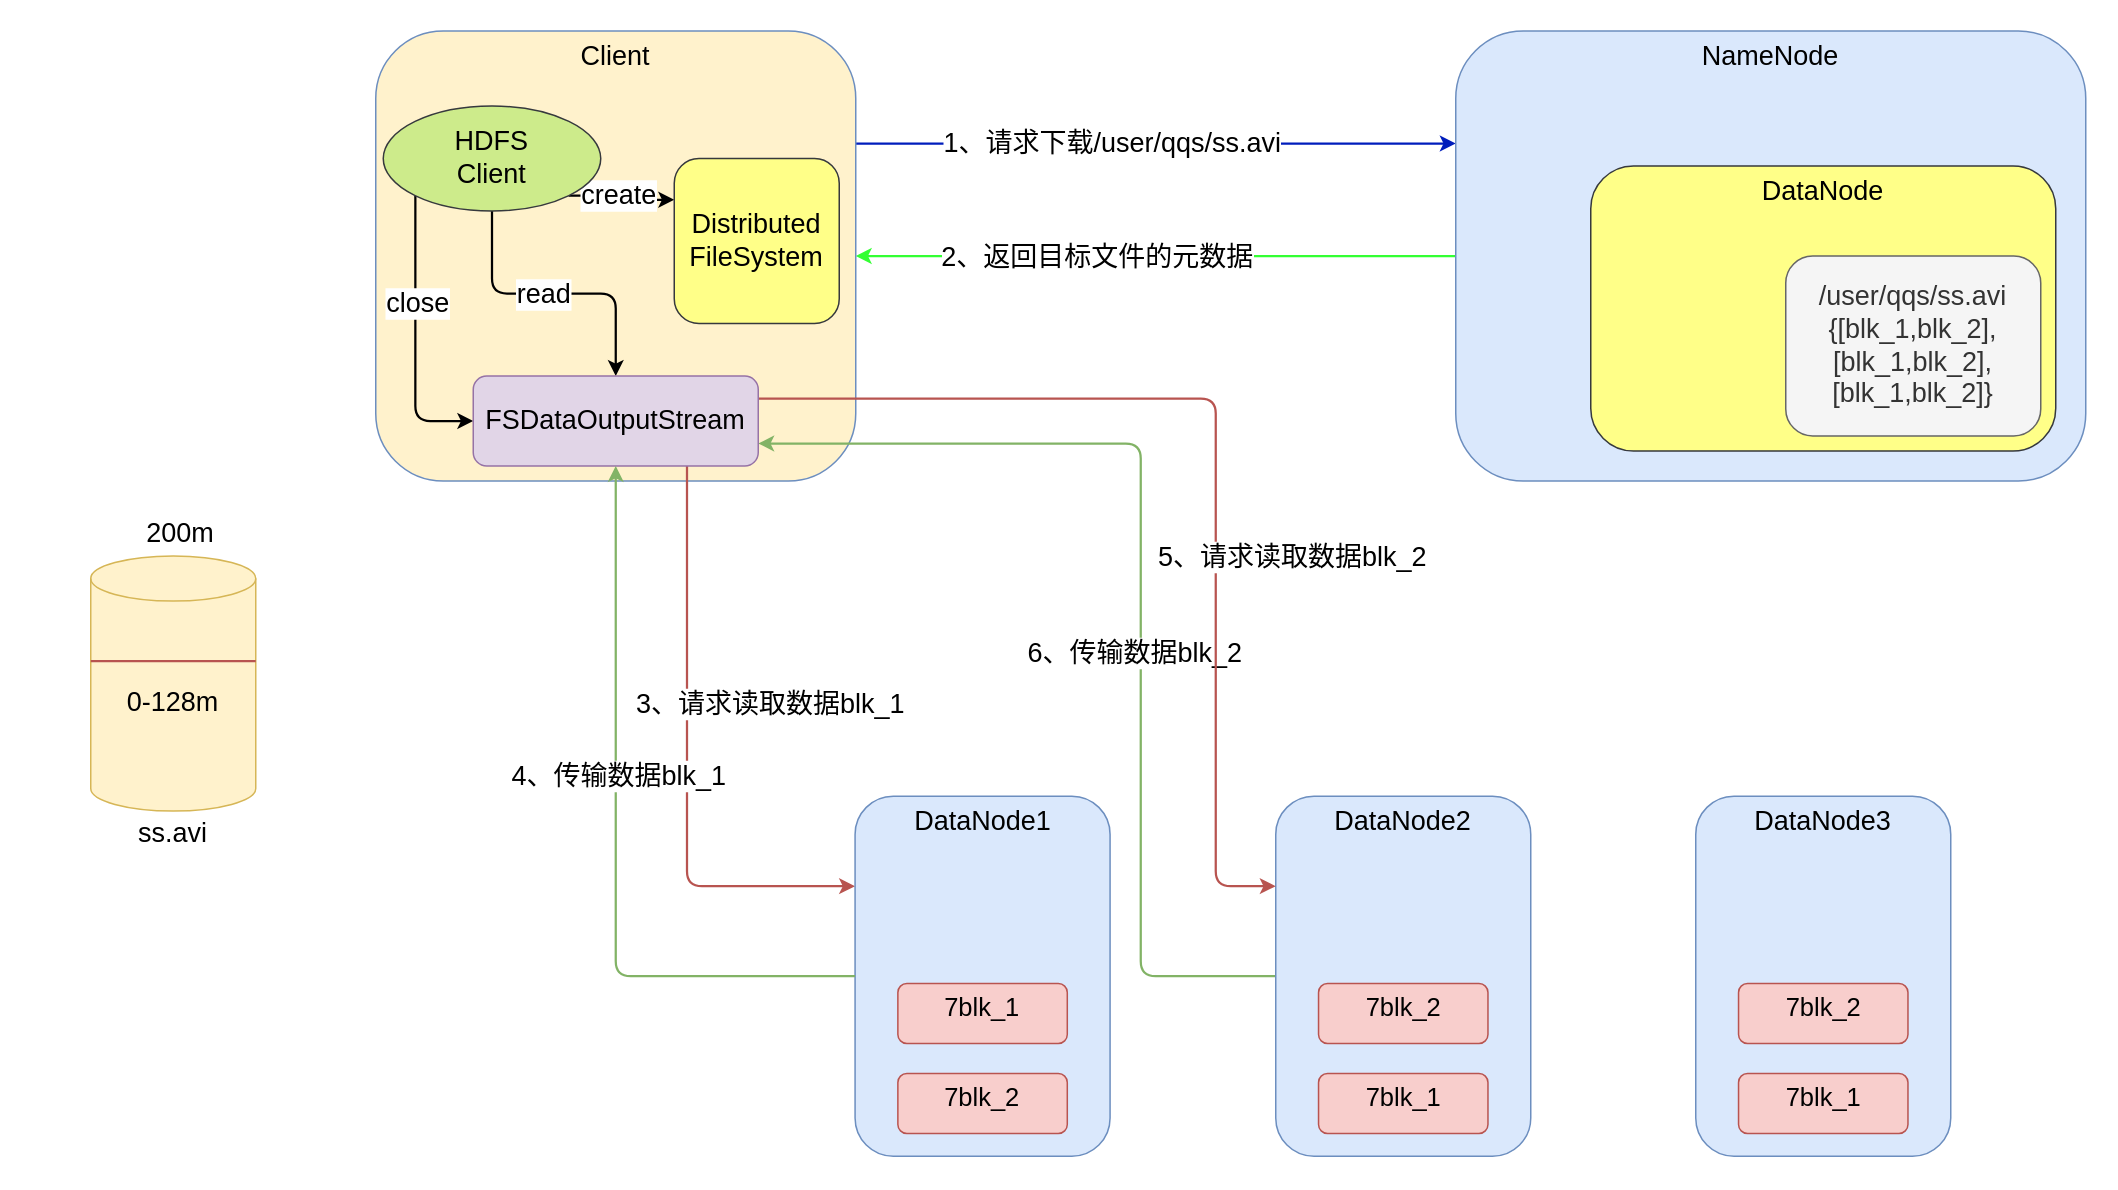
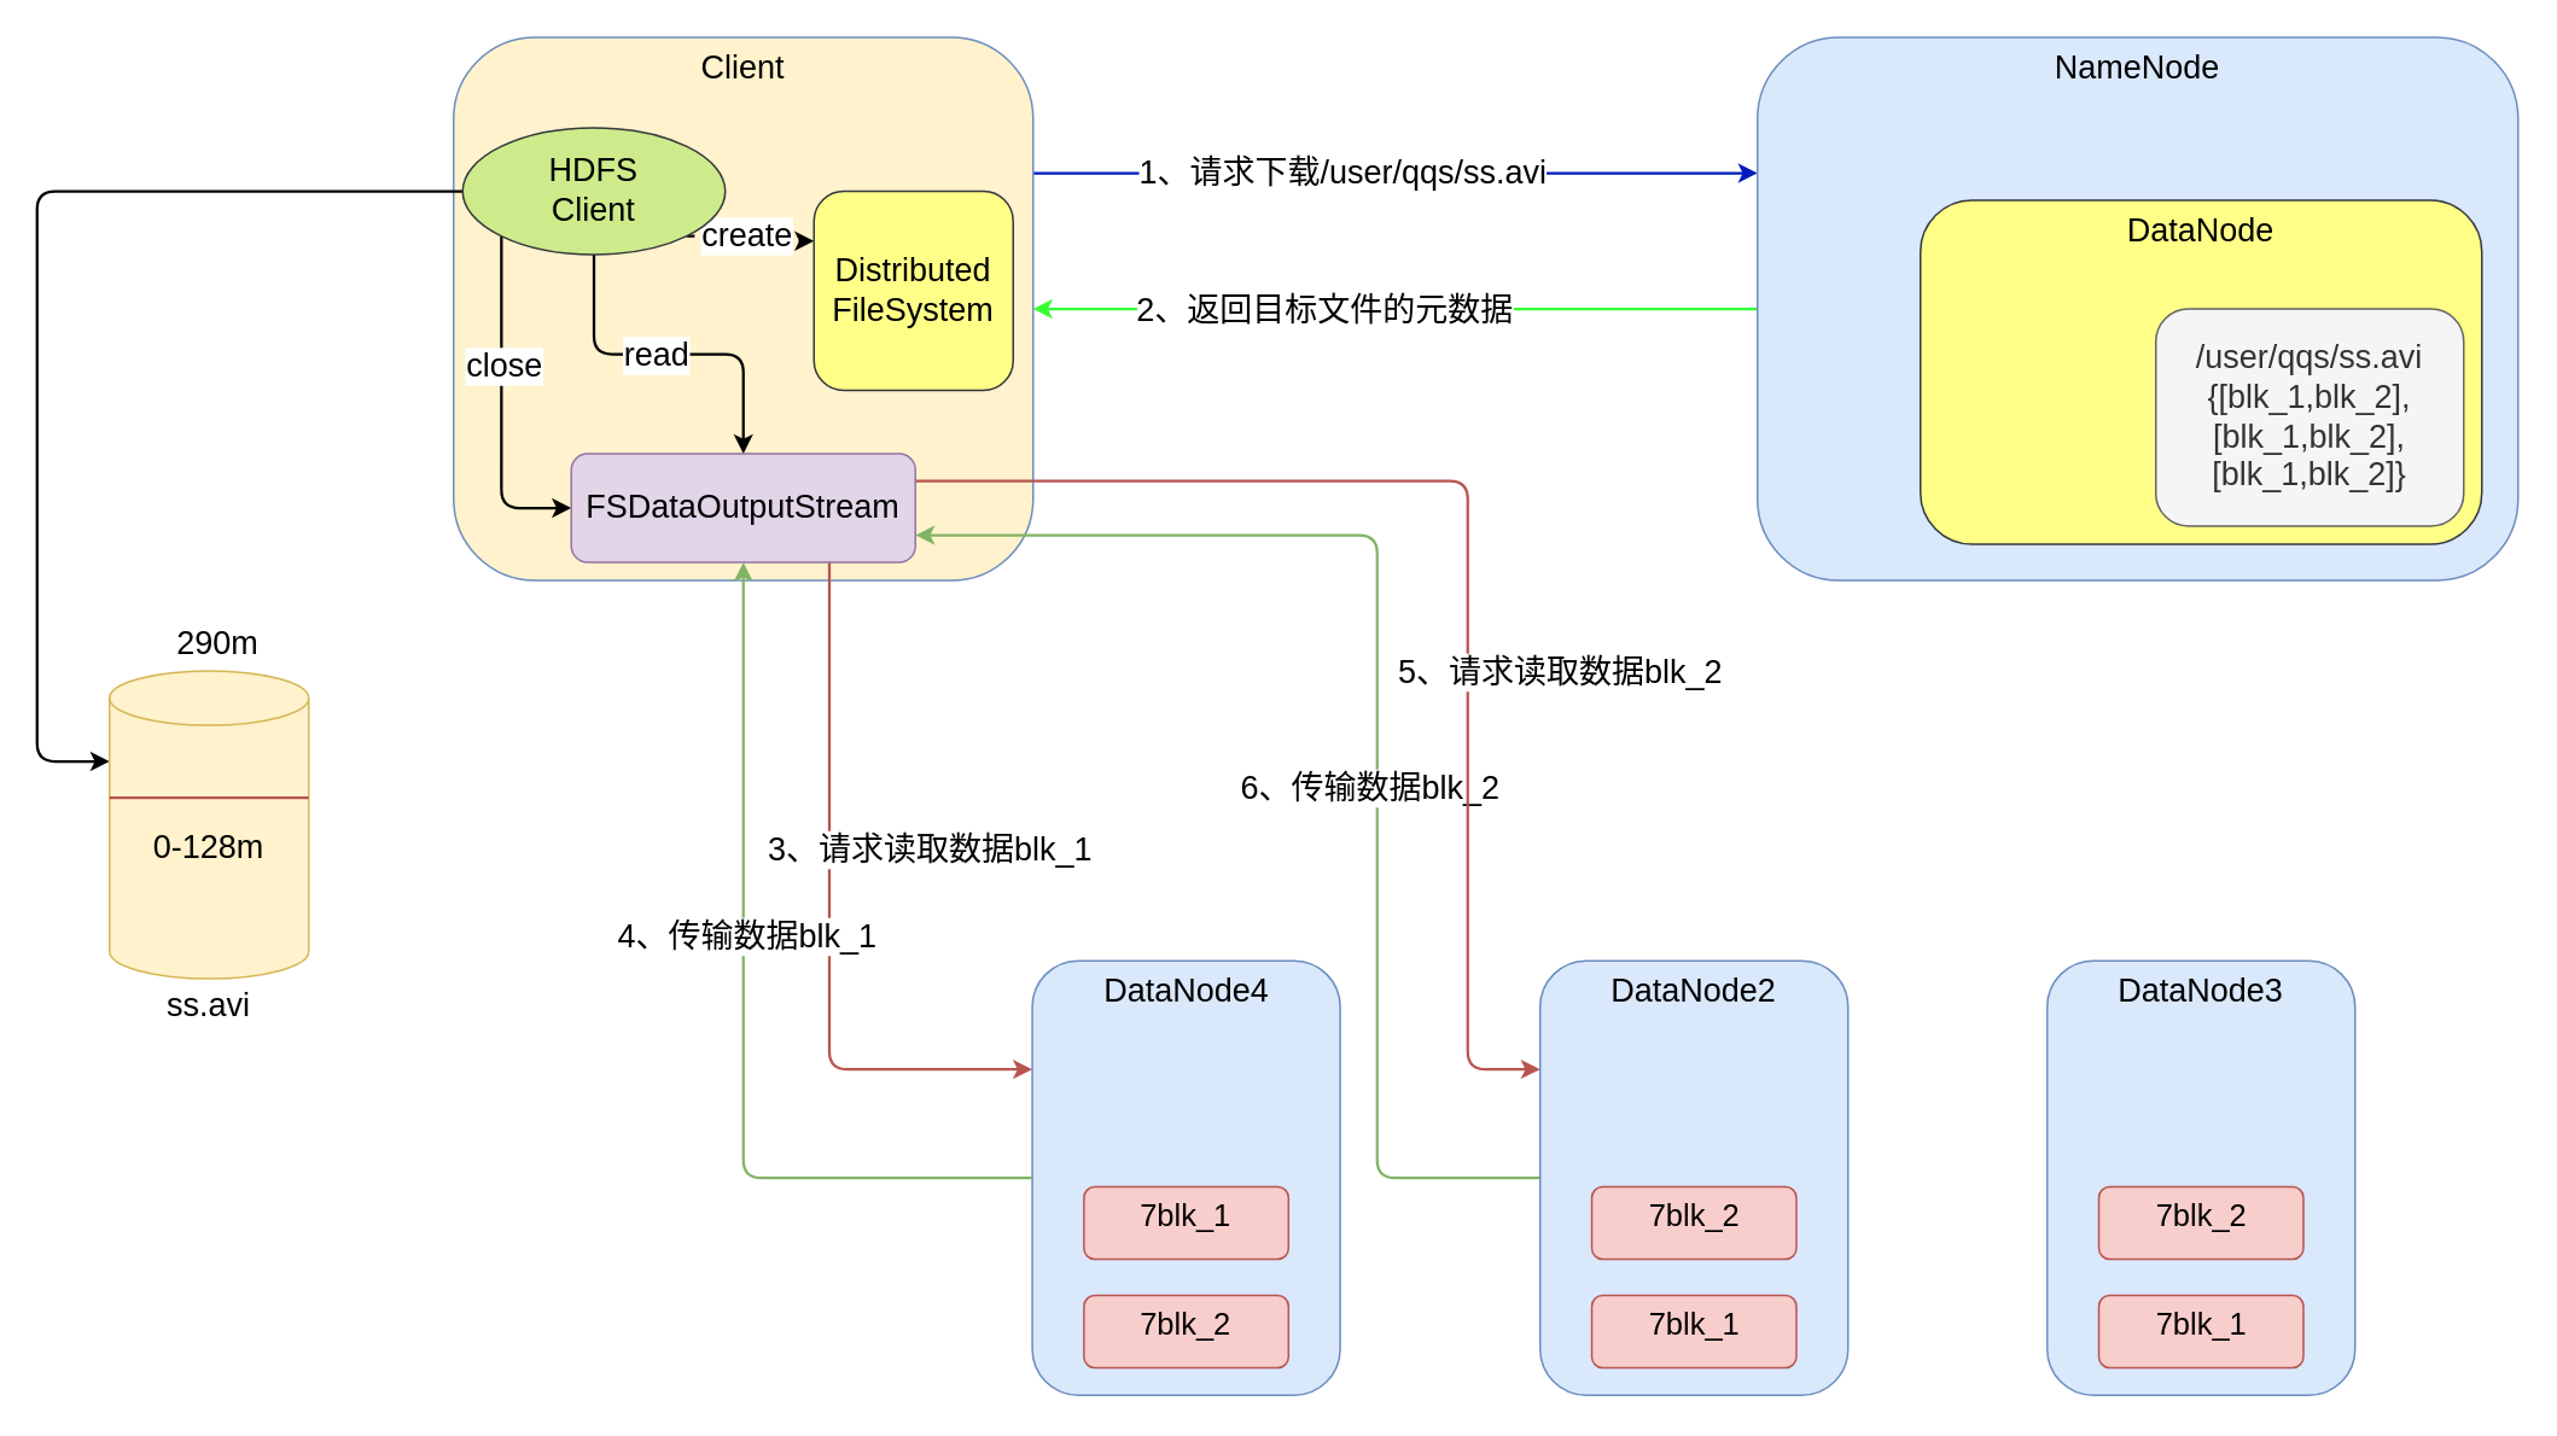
- <mxCell id="18" style="edgeStyle=orthogonalEdgeStyle;rounded=1;orthogonalLoop=1;jettySize=auto;html=1;exitX=1;exitY=1;exitDx=0;exitDy=0;entryX=0;entryY=0.25;entryDx=0;entryDy=0;strokeWidth=1.5;fontSize=18;" edge="1" parent="1" source="24" target="25"><mxGeometry relative="1" as="geometry" /></mxCell>
+ <mxCell id="18" style="edgeStyle=orthogonalEdgeStyle;rounded=1;orthogonalLoop=1;jettySize=auto;html=1;exitX=1;exitY=1;exitDx=0;exitDy=0;entryX=0;entryY=0.25;entryDx=0;entryDy=0;strokeWidth=1.5;fontSize=18;dashed=1;" edge="1" parent="1" source="24" target="25"><mxGeometry relative="1" as="geometry" /></mxCell>
+ <mxCell id="14" style="edgeStyle=orthogonalEdgeStyle;rounded=1;orthogonalLoop=1;jettySize=auto;html=1;exitX=0;exitY=0;exitDx=0;exitDy=50;exitPerimeter=0;entryX=0;entryY=0.5;entryDx=0;entryDy=0;strokeWidth=1.5;fontSize=18;endArrow=none;endFill=0;startArrow=classic;startFill=1;" edge="1" parent="1" source="15" target="24"><mxGeometry relative="1" as="geometry"><Array as="points"><mxPoint x="20" y="420" /><mxPoint x="20" y="105" /></Array></mxGeometry></mxCell>
- <mxCell id="17" value="200m" style="text;html=1;strokeColor=none;fillColor=none;align=center;verticalAlign=middle;whiteSpace=wrap;rounded=0;fontSize=18;" vertex="1" parent="1"><mxGeometry x="90" y="340" width="60" height="30" as="geometry" /></mxCell>
+ <mxCell id="17" value="290m" style="text;html=1;strokeColor=none;fillColor=none;align=center;verticalAlign=middle;whiteSpace=wrap;rounded=0;fontSize=18;" vertex="1" parent="1"><mxGeometry x="90" y="340" width="60" height="30" as="geometry" /></mxCell>
- <mxCell id="9" value="DataNode1" style="rounded=1;whiteSpace=wrap;html=1;fillColor=#dae8fc;strokeColor=#6c8ebf;fontSize=18;align=center;verticalAlign=top;spacingLeft=0;spacingRight=0;" vertex="1" parent="1"><mxGeometry x="569.55" y="530.11" width="170" height="240" as="geometry" /></mxCell>
+ <mxCell id="9" value="DataNode4" style="rounded=1;whiteSpace=wrap;html=1;fillColor=#dae8fc;strokeColor=#6c8ebf;fontSize=18;align=center;verticalAlign=top;spacingLeft=0;spacingRight=0;" vertex="1" parent="1"><mxGeometry x="569.55" y="530.11" width="170" height="240" as="geometry" /></mxCell>
